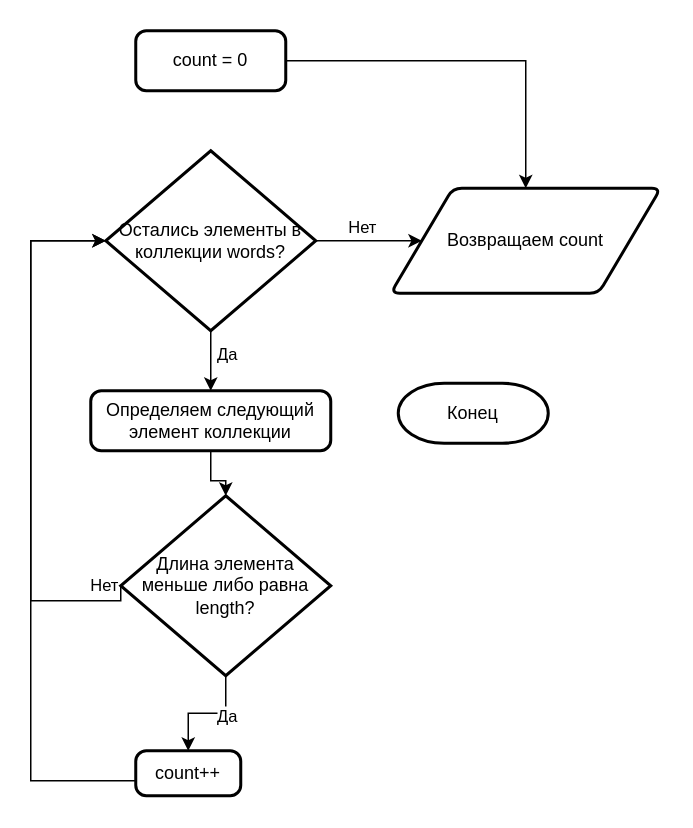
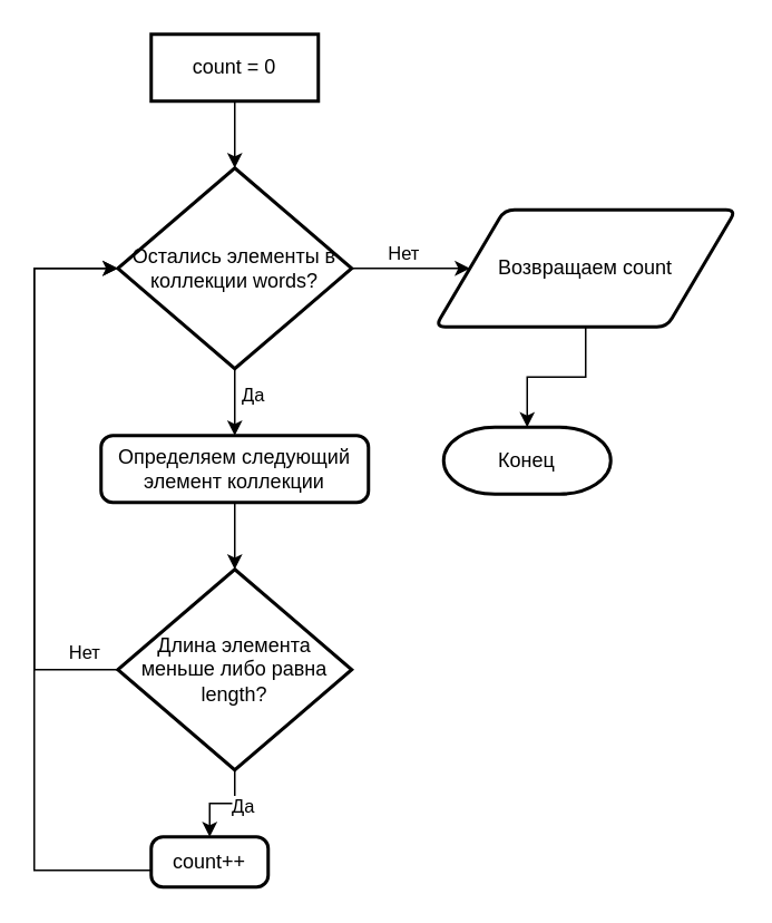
- <mxCell id="3" value="count = 0" style="rounded=1;whiteSpace=wrap;html=1;absoluteArcSize=1;arcSize=14;strokeWidth=2;" vertex="1" parent="1"><mxGeometry x="90" y="20" width="100" height="40" as="geometry" /></mxCell>
+ <mxCell id="3" value="count = 0" style="whiteSpace=wrap;html=1;absoluteArcSize=1;arcSize=14;strokeWidth=2;rounded=0;" vertex="1" parent="1"><mxGeometry x="90" y="20" width="100" height="40" as="geometry" /></mxCell>
- <mxCell id="2" value="" style="edgeStyle=orthogonalEdgeStyle;rounded=0;orthogonalLoop=1;jettySize=auto;html=1;" edge="1" parent="1" source="3" target="18"><mxGeometry relative="1" as="geometry" /></mxCell>
+ <mxCell id="2" value="" style="edgeStyle=orthogonalEdgeStyle;rounded=0;orthogonalLoop=1;jettySize=auto;html=1;" edge="1" parent="1" source="3" target="8"><mxGeometry relative="1" as="geometry" /></mxCell>
+ <mxCell id="17" value="" style="edgeStyle=orthogonalEdgeStyle;rounded=0;orthogonalLoop=1;jettySize=auto;html=1;" edge="1" parent="1" source="18" target="19"><mxGeometry relative="1" as="geometry" /></mxCell>
- <mxCell id="12" value="Длина элемента меньше либо равна length?" style="strokeWidth=2;html=1;shape=mxgraph.flowchart.decision;whiteSpace=wrap;" vertex="1" parent="1"><mxGeometry x="80" y="330" width="140" height="120" as="geometry" /></mxCell>
+ <mxCell id="12" value="Длина элемента меньше либо равна length?" style="strokeWidth=2;html=1;shape=mxgraph.flowchart.decision;whiteSpace=wrap;" vertex="1" parent="1"><mxGeometry x="70" y="340" width="140" height="120" as="geometry" /></mxCell>
